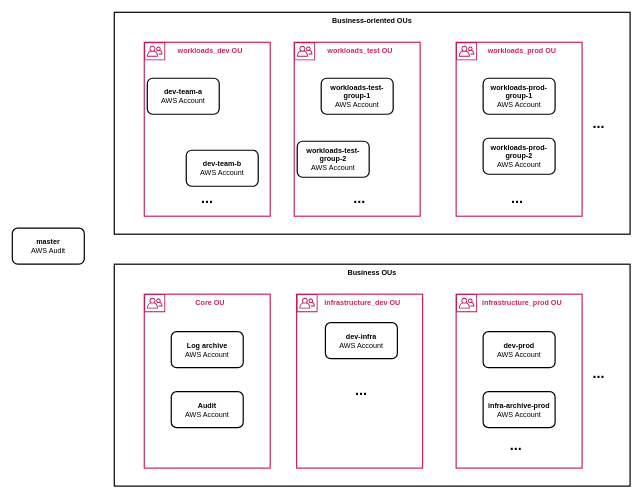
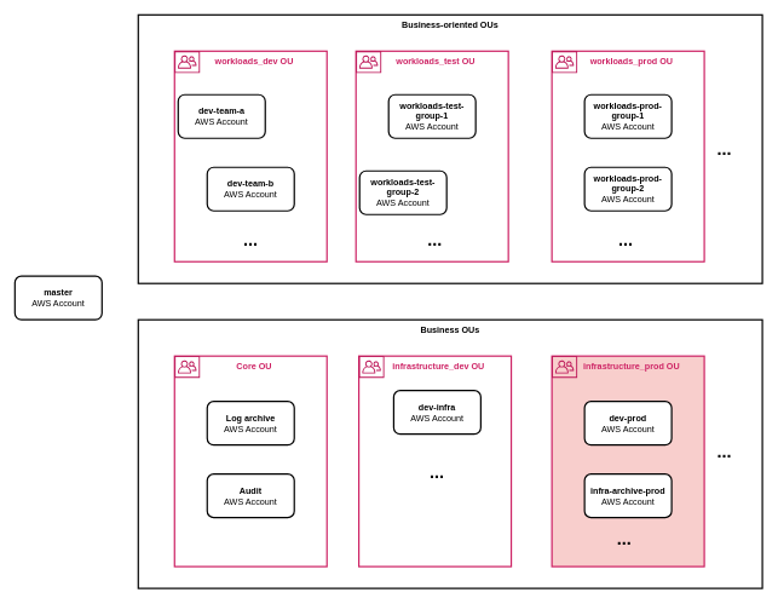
- <mxCell id="24" value="&lt;div&gt;&lt;b&gt;dev-team-b&lt;/b&gt;&lt;br&gt;&lt;/div&gt;&lt;div&gt;AWS Account&lt;br&gt;&lt;/div&gt;" style="rounded=1;whiteSpace=wrap;html=1;strokeWidth=2;" vertex="1" parent="1"><mxGeometry x="310" y="250" width="120" height="60" as="geometry" /></mxCell>
+ <mxCell id="24" value="&lt;div&gt;&lt;b&gt;dev-team-b&lt;/b&gt;&lt;br&gt;&lt;/div&gt;&lt;div&gt;AWS Account&lt;br&gt;&lt;/div&gt;" style="rounded=1;whiteSpace=wrap;html=1;strokeWidth=2;" vertex="1" parent="1"><mxGeometry x="285" y="230" width="120" height="60" as="geometry" /></mxCell>
- <mxCell id="29" value="&lt;div&gt;&lt;b&gt;master&lt;/b&gt;&lt;/div&gt;&lt;div&gt;AWS Audit&lt;br&gt;&lt;/div&gt;" style="rounded=1;whiteSpace=wrap;html=1;strokeWidth=2;" vertex="1" parent="1"><mxGeometry x="20" y="380" width="120" height="60" as="geometry" /></mxCell>
+ <mxCell id="29" value="&lt;div&gt;&lt;b&gt;master&lt;/b&gt;&lt;/div&gt;&lt;div&gt;AWS Account&lt;br&gt;&lt;/div&gt;" style="rounded=1;whiteSpace=wrap;html=1;strokeWidth=2;" vertex="1" parent="1"><mxGeometry x="20" y="380" width="120" height="60" as="geometry" /></mxCell>
- <mxCell id="7" value="&lt;font&gt;&lt;b&gt;&amp;nbsp;&amp;nbsp; infrastructure_prod OU&lt;/b&gt;&lt;/font&gt;" style="rounded=0;whiteSpace=wrap;html=1;fillColor=#ffffff;strokeColor=#CD2264;labelPosition=center;verticalLabelPosition=middle;align=center;verticalAlign=top;fontColor=#CD2264;strokeWidth=2;" parent="1" vertex="1"><mxGeometry x="760" y="490" width="210" height="290" as="geometry" /></mxCell>
+ <mxCell id="7" value="&lt;font&gt;&lt;b&gt;&amp;nbsp;&amp;nbsp; infrastructure_prod OU&lt;/b&gt;&lt;/font&gt;" style="rounded=0;whiteSpace=wrap;html=1;fillColor=#f8cecc;strokeColor=#CD2264;labelPosition=center;verticalLabelPosition=middle;align=center;verticalAlign=top;fontColor=#CD2264;strokeWidth=2;" parent="1" vertex="1"><mxGeometry x="760" y="490" width="210" height="290" as="geometry" /></mxCell>
